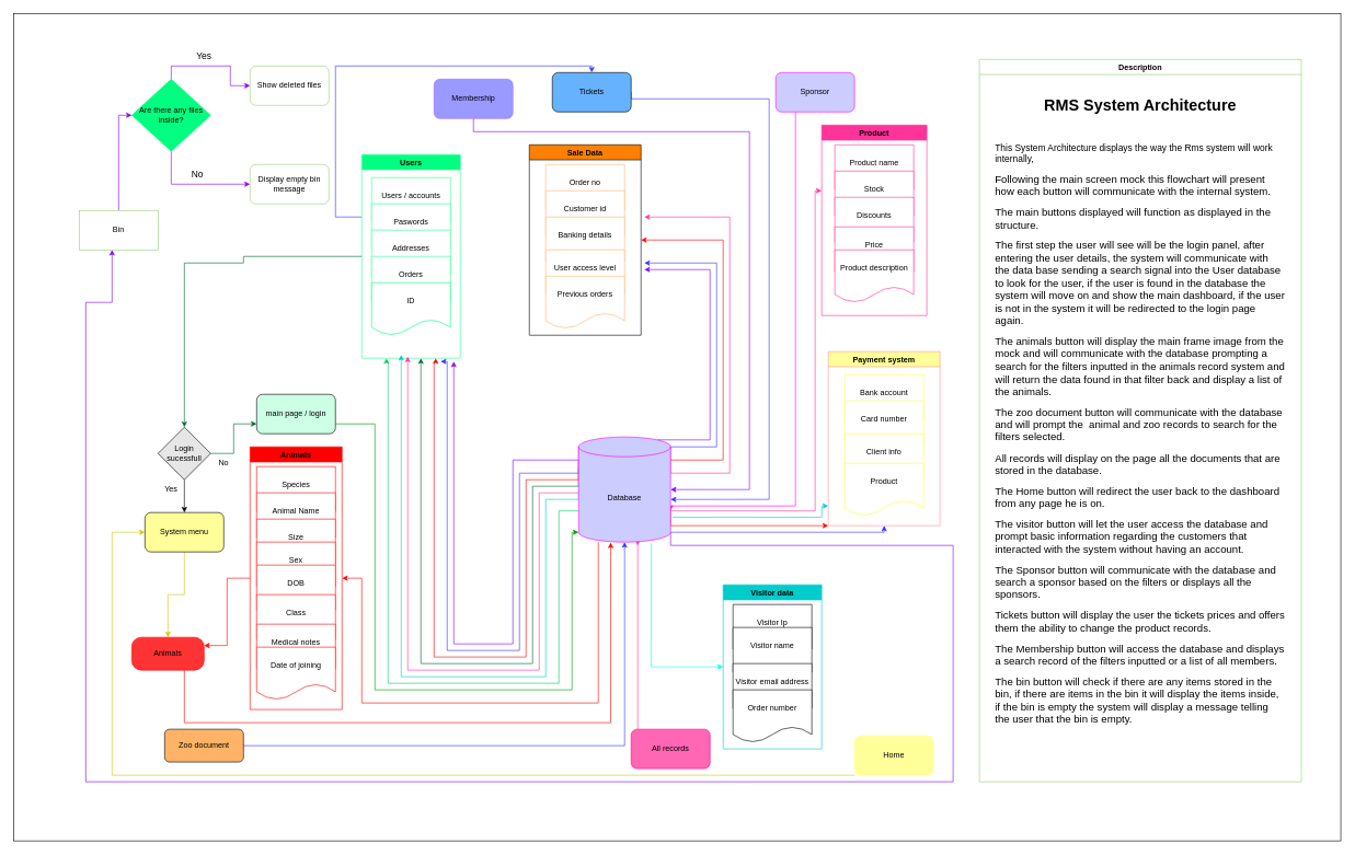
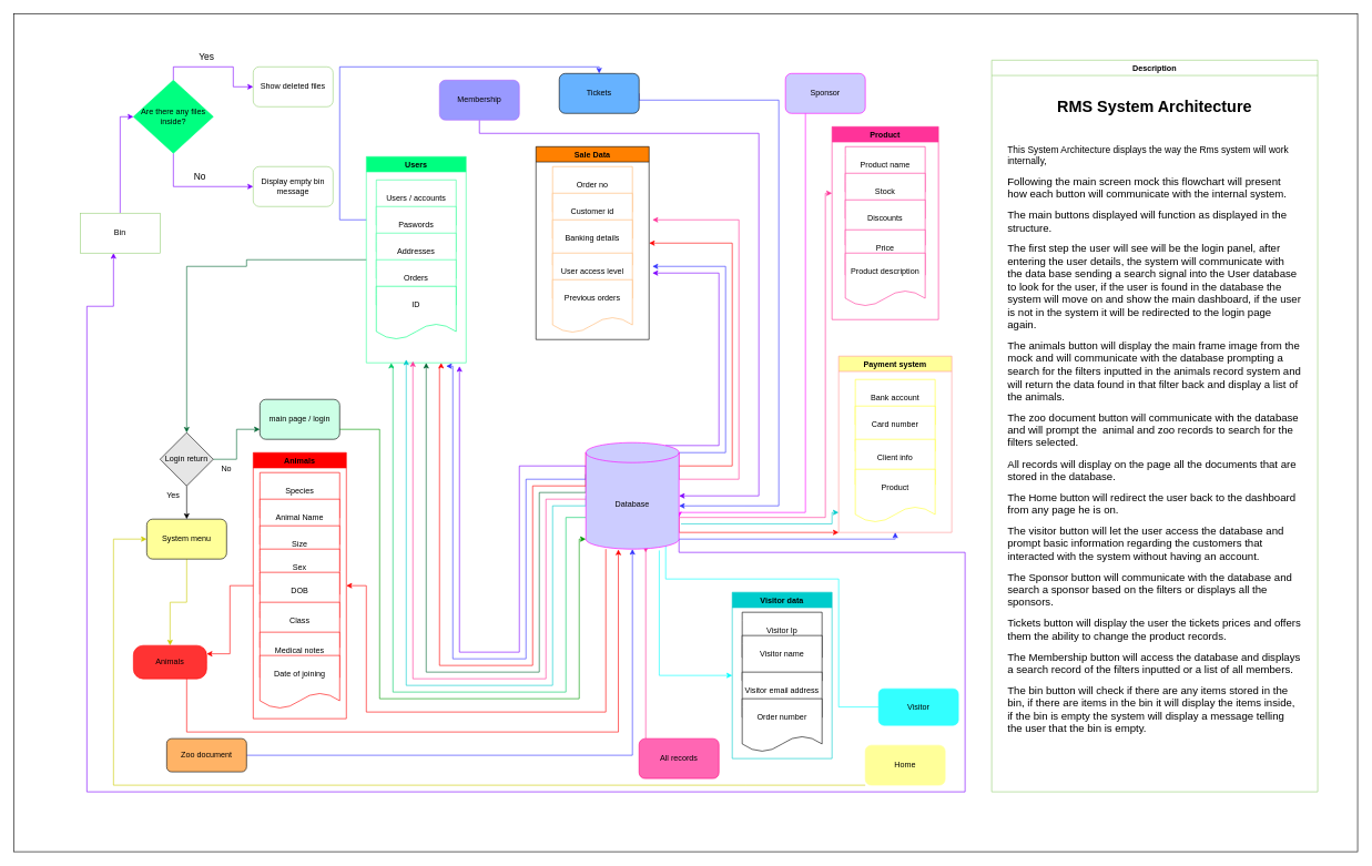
- <mxCell id="27" value="Login sucessfull" style="rhombus;whiteSpace=wrap;html=1;fillColor=#E6E6E6;" vertex="1" parent="1"><mxGeometry x="240" y="650" width="80" height="80" as="geometry" /></mxCell>
+ <mxCell id="27" value="Login return" style="rhombus;whiteSpace=wrap;html=1;fillColor=#E6E6E6;" vertex="1" parent="1"><mxGeometry x="240" y="650" width="80" height="80" as="geometry" /></mxCell>
+ <mxCell id="17" style="edgeStyle=orthogonalEdgeStyle;rounded=0;orthogonalLoop=1;jettySize=auto;html=1;exitX=0;exitY=0.5;exitDx=0;exitDy=0;entryX=1;entryY=0;entryDx=0;entryDy=112.5;entryPerimeter=0;strokeColor=#00FFFF;fillColor=#FF8000;" edge="1" parent="1" source="18" target="86"><mxGeometry relative="1" as="geometry"><Array as="points"><mxPoint x="1260" y="1063" /><mxPoint x="1260" y="870" /><mxPoint x="1000" y="870" /><mxPoint x="1000" y="778" /></Array></mxGeometry></mxCell>
+ <mxCell id="18" value="Visitor" style="whiteSpace=wrap;html=1;rounded=1;fillColor=#33FFFF;strokeColor=#33FFFF;" vertex="1" parent="1"><mxGeometry x="1320" y="1035" width="120" height="55" as="geometry" /></mxCell>
